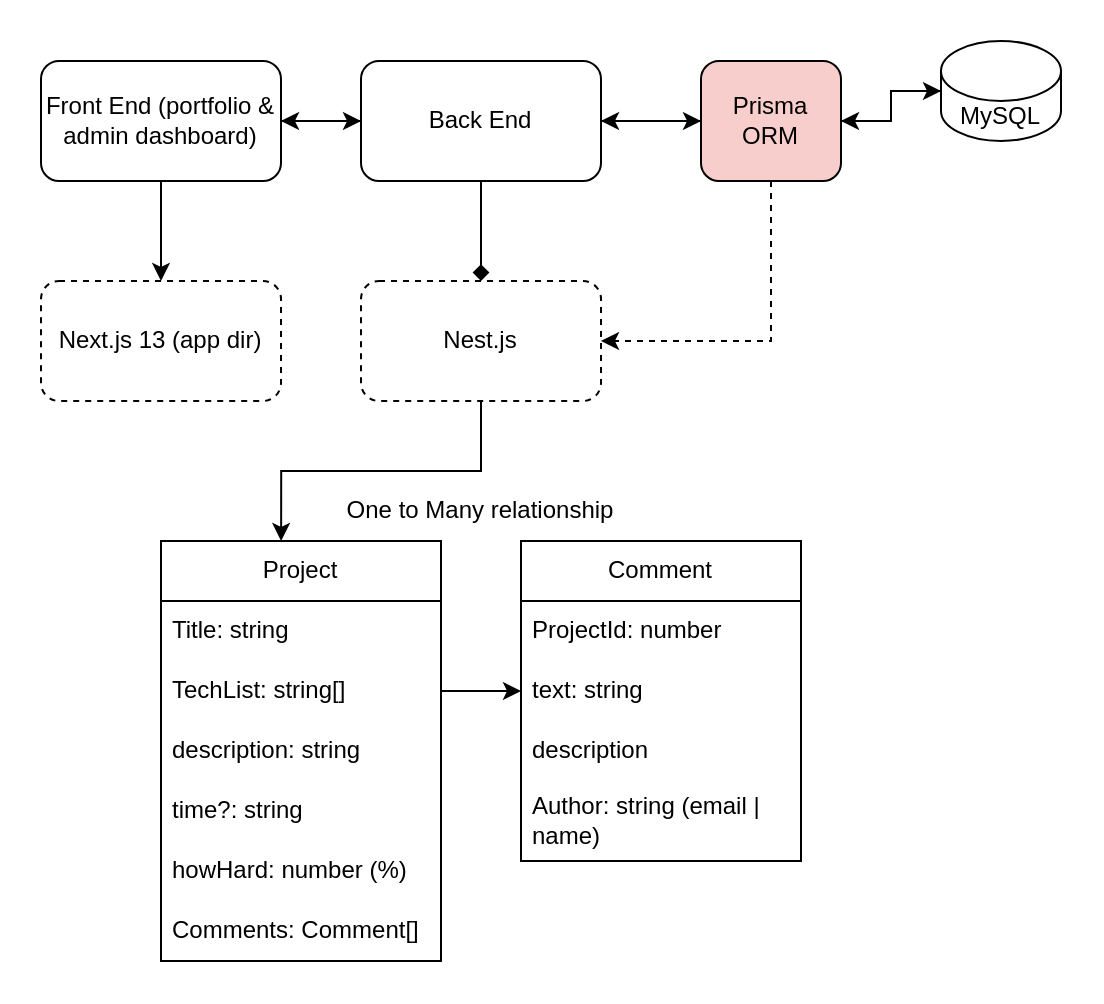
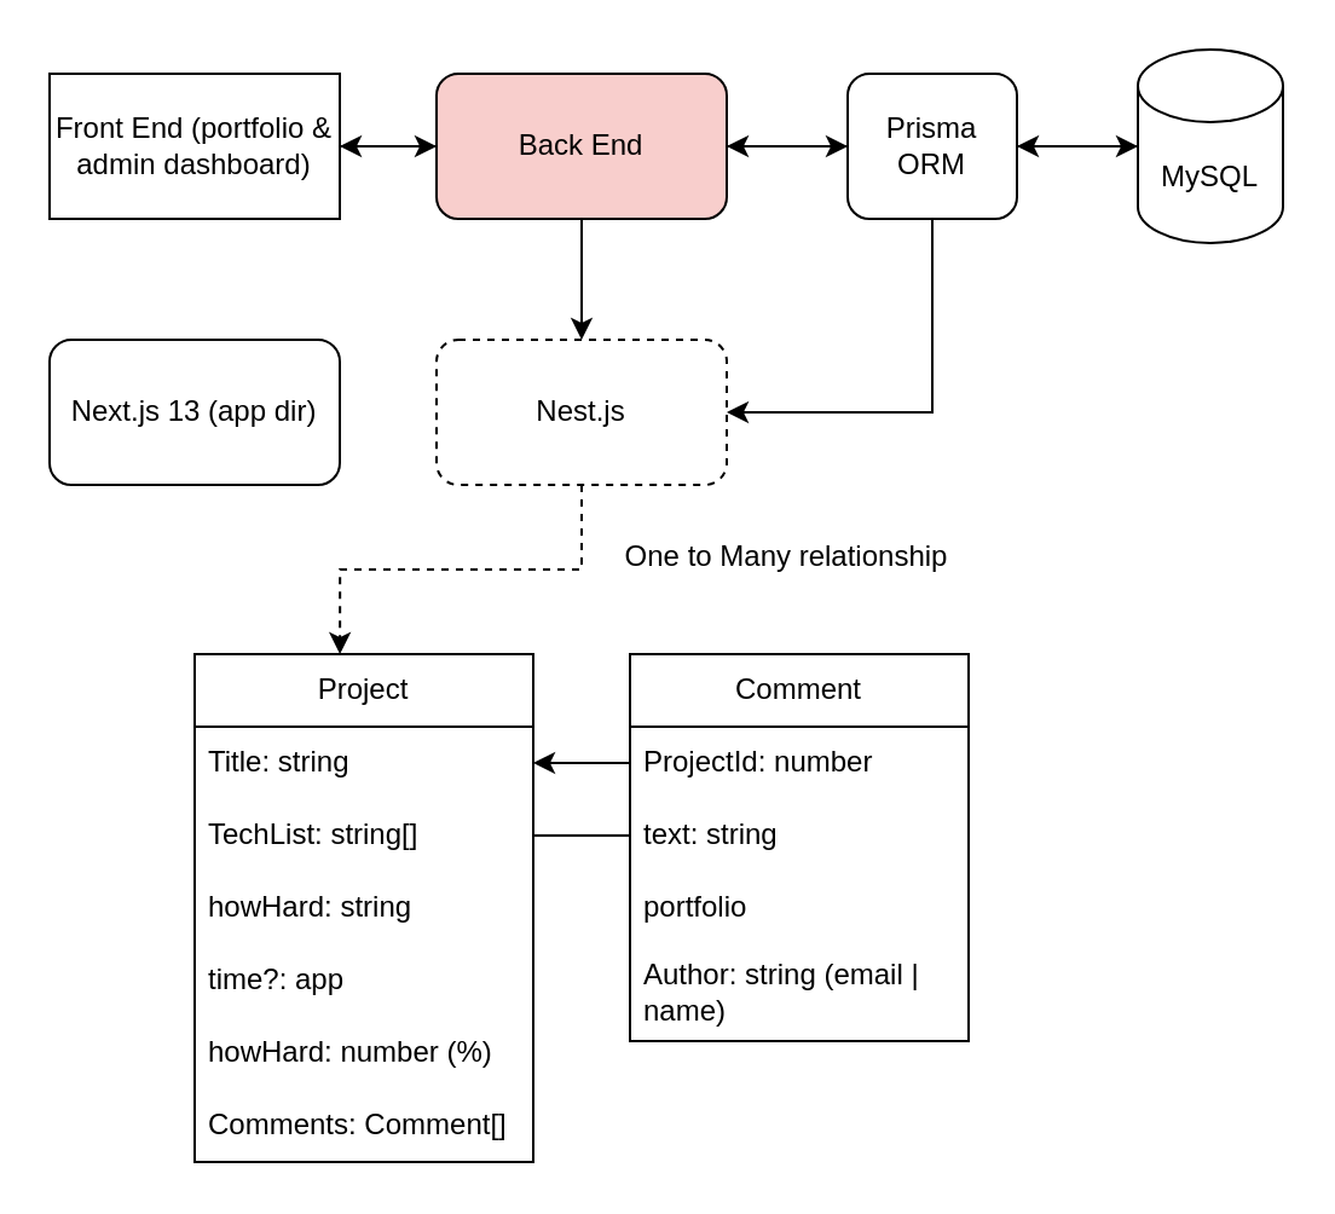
- <mxCell id="17" value="MySQL" style="shape=cylinder3;whiteSpace=wrap;html=1;boundedLbl=1;backgroundOutline=1;size=15;" vertex="1" parent="1"><mxGeometry x="470" y="20" width="60" height="50" as="geometry" /></mxCell>
+ <mxCell id="17" value="MySQL" style="shape=cylinder3;whiteSpace=wrap;html=1;boundedLbl=1;backgroundOutline=1;size=15;" vertex="1" parent="1"><mxGeometry x="470" y="20" width="60" height="80" as="geometry" /></mxCell>
- <mxCell id="4" value="Front End (portfolio &amp;amp; admin dashboard)" style="rounded=1;whiteSpace=wrap;html=1;" vertex="1" parent="1"><mxGeometry x="20" y="30" width="120" height="60" as="geometry" /></mxCell>
+ <mxCell id="4" value="Front End (portfolio &amp;amp; admin dashboard)" style="whiteSpace=wrap;html=1;rounded=0;" vertex="1" parent="1"><mxGeometry x="20" y="30" width="120" height="60" as="geometry" /></mxCell>
- <mxCell id="8" value="Back End" style="rounded=1;whiteSpace=wrap;html=1;" vertex="1" parent="1"><mxGeometry x="180" y="30" width="120" height="60" as="geometry" /></mxCell>
+ <mxCell id="8" value="Back End" style="rounded=1;whiteSpace=wrap;html=1;fillColor=#f8cecc;" vertex="1" parent="1"><mxGeometry x="180" y="30" width="120" height="60" as="geometry" /></mxCell>
- <mxCell id="11" value="Prisma ORM" style="rounded=1;whiteSpace=wrap;html=1;fillColor=#f8cecc;" vertex="1" parent="1"><mxGeometry x="350" y="30" width="70" height="60" as="geometry" /></mxCell>
+ <mxCell id="11" value="Prisma ORM" style="rounded=1;whiteSpace=wrap;html=1;" vertex="1" parent="1"><mxGeometry x="350" y="30" width="70" height="60" as="geometry" /></mxCell>
- <mxCell id="3" style="edgeStyle=orthogonalEdgeStyle;rounded=0;orthogonalLoop=1;jettySize=auto;html=1;exitX=0.5;exitY=1;exitDx=0;exitDy=0;" edge="1" parent="1" source="4" target="12"><mxGeometry relative="1" as="geometry"><mxPoint x="80" y="130" as="targetPoint" /></mxGeometry></mxCell>
- <mxCell id="7" value="" style="edgeStyle=orthogonalEdgeStyle;rounded=0;orthogonalLoop=1;jettySize=auto;html=1;endArrow=diamond;" edge="1" parent="1" source="8" target="14"><mxGeometry relative="1" as="geometry" /></mxCell>
+ <mxCell id="7" value="" style="edgeStyle=orthogonalEdgeStyle;rounded=0;orthogonalLoop=1;jettySize=auto;html=1;" edge="1" parent="1" source="8" target="14"><mxGeometry relative="1" as="geometry" /></mxCell>
- <mxCell id="10" style="edgeStyle=orthogonalEdgeStyle;rounded=0;orthogonalLoop=1;jettySize=auto;html=1;exitX=0.5;exitY=1;exitDx=0;exitDy=0;entryX=1;entryY=0.5;entryDx=0;entryDy=0;dashed=1;" edge="1" parent="1" source="11" target="14"><mxGeometry relative="1" as="geometry" /></mxCell>
+ <mxCell id="10" style="edgeStyle=orthogonalEdgeStyle;rounded=0;orthogonalLoop=1;jettySize=auto;html=1;exitX=0.5;exitY=1;exitDx=0;exitDy=0;entryX=1;entryY=0.5;entryDx=0;entryDy=0;" edge="1" parent="1" source="11" target="14"><mxGeometry relative="1" as="geometry" /></mxCell>
- <mxCell id="12" value="Next.js 13 (app dir)" style="rounded=1;whiteSpace=wrap;html=1;dashed=1;" vertex="1" parent="1"><mxGeometry x="20" y="140" width="120" height="60" as="geometry" /></mxCell>
+ <mxCell id="12" value="Next.js 13 (app dir)" style="rounded=1;whiteSpace=wrap;html=1;" vertex="1" parent="1"><mxGeometry x="20" y="140" width="120" height="60" as="geometry" /></mxCell>
- <mxCell id="13" style="edgeStyle=orthogonalEdgeStyle;rounded=0;orthogonalLoop=1;jettySize=auto;html=1;exitX=0.5;exitY=1;exitDx=0;exitDy=0;entryX=0.429;entryY=0;entryDx=0;entryDy=0;entryPerimeter=0;" edge="1" parent="1" source="14" target="18"><mxGeometry relative="1" as="geometry"><mxPoint x="240" y="270" as="targetPoint" /></mxGeometry></mxCell>
+ <mxCell id="13" style="edgeStyle=orthogonalEdgeStyle;rounded=0;orthogonalLoop=1;jettySize=auto;html=1;exitX=0.5;exitY=1;exitDx=0;exitDy=0;entryX=0.429;entryY=0;entryDx=0;entryDy=0;entryPerimeter=0;dashed=1;" edge="1" parent="1" source="14" target="18"><mxGeometry relative="1" as="geometry"><mxPoint x="240" y="270" as="targetPoint" /></mxGeometry></mxCell>
- <mxCell id="32" value="One to Many relationship" style="text;html=1;strokeColor=none;fillColor=none;align=center;verticalAlign=middle;whiteSpace=wrap;rounded=0;" vertex="1" parent="1"><mxGeometry x="165" y="240" width="150" height="30" as="geometry" /></mxCell>
+ <mxCell id="32" value="One to Many relationship" style="text;html=1;strokeColor=none;fillColor=none;align=center;verticalAlign=middle;whiteSpace=wrap;rounded=0;" vertex="1" parent="1"><mxGeometry x="250" y="215" width="150" height="30" as="geometry" /></mxCell>
+ <mxCell id="31" style="edgeStyle=orthogonalEdgeStyle;rounded=0;orthogonalLoop=1;jettySize=auto;html=1;exitX=0;exitY=0.5;exitDx=0;exitDy=0;entryX=1;entryY=0.5;entryDx=0;entryDy=0;" edge="1" parent="1" source="26" target="19"><mxGeometry relative="1" as="geometry" /></mxCell>
- <mxCell id="30" style="edgeStyle=orthogonalEdgeStyle;rounded=0;orthogonalLoop=1;jettySize=auto;html=1;exitX=1;exitY=0.5;exitDx=0;exitDy=0;" edge="1" parent="1" source="20" target="27"><mxGeometry relative="1" as="geometry" /></mxCell>
+ <mxCell id="30" style="edgeStyle=orthogonalEdgeStyle;rounded=0;orthogonalLoop=1;jettySize=auto;html=1;exitX=1;exitY=0.5;exitDx=0;exitDy=0;endArrow=none;" edge="1" parent="1" source="20" target="27"><mxGeometry relative="1" as="geometry" /></mxCell>
- <mxCell id="21" value="description: string" style="text;strokeColor=none;fillColor=none;align=left;verticalAlign=middle;spacingLeft=4;spacingRight=4;overflow=hidden;points=[[0,0.5],[1,0.5]];portConstraint=eastwest;rotatable=0;whiteSpace=wrap;html=1;" vertex="1" parent="18"><mxGeometry y="90" width="140" height="30" as="geometry" /></mxCell>
+ <mxCell id="21" value="howHard: string" style="text;strokeColor=none;fillColor=none;align=left;verticalAlign=middle;spacingLeft=4;spacingRight=4;overflow=hidden;points=[[0,0.5],[1,0.5]];portConstraint=eastwest;rotatable=0;whiteSpace=wrap;html=1;" vertex="1" parent="18"><mxGeometry y="90" width="140" height="30" as="geometry" /></mxCell>
- <mxCell id="28" value="description" style="text;strokeColor=none;fillColor=none;align=left;verticalAlign=middle;spacingLeft=4;spacingRight=4;overflow=hidden;points=[[0,0.5],[1,0.5]];portConstraint=eastwest;rotatable=0;whiteSpace=wrap;html=1;" vertex="1" parent="25"><mxGeometry y="90" width="140" height="30" as="geometry" /></mxCell>
+ <mxCell id="28" value="portfolio" style="text;strokeColor=none;fillColor=none;align=left;verticalAlign=middle;spacingLeft=4;spacingRight=4;overflow=hidden;points=[[0,0.5],[1,0.5]];portConstraint=eastwest;rotatable=0;whiteSpace=wrap;html=1;" vertex="1" parent="25"><mxGeometry y="90" width="140" height="30" as="geometry" /></mxCell>
- <mxCell id="22" value="time?: string" style="text;strokeColor=none;fillColor=none;align=left;verticalAlign=middle;spacingLeft=4;spacingRight=4;overflow=hidden;points=[[0,0.5],[1,0.5]];portConstraint=eastwest;rotatable=0;whiteSpace=wrap;html=1;" vertex="1" parent="18"><mxGeometry y="120" width="140" height="30" as="geometry" /></mxCell>
+ <mxCell id="22" value="time?: app" style="text;strokeColor=none;fillColor=none;align=left;verticalAlign=middle;spacingLeft=4;spacingRight=4;overflow=hidden;points=[[0,0.5],[1,0.5]];portConstraint=eastwest;rotatable=0;whiteSpace=wrap;html=1;" vertex="1" parent="18"><mxGeometry y="120" width="140" height="30" as="geometry" /></mxCell>
